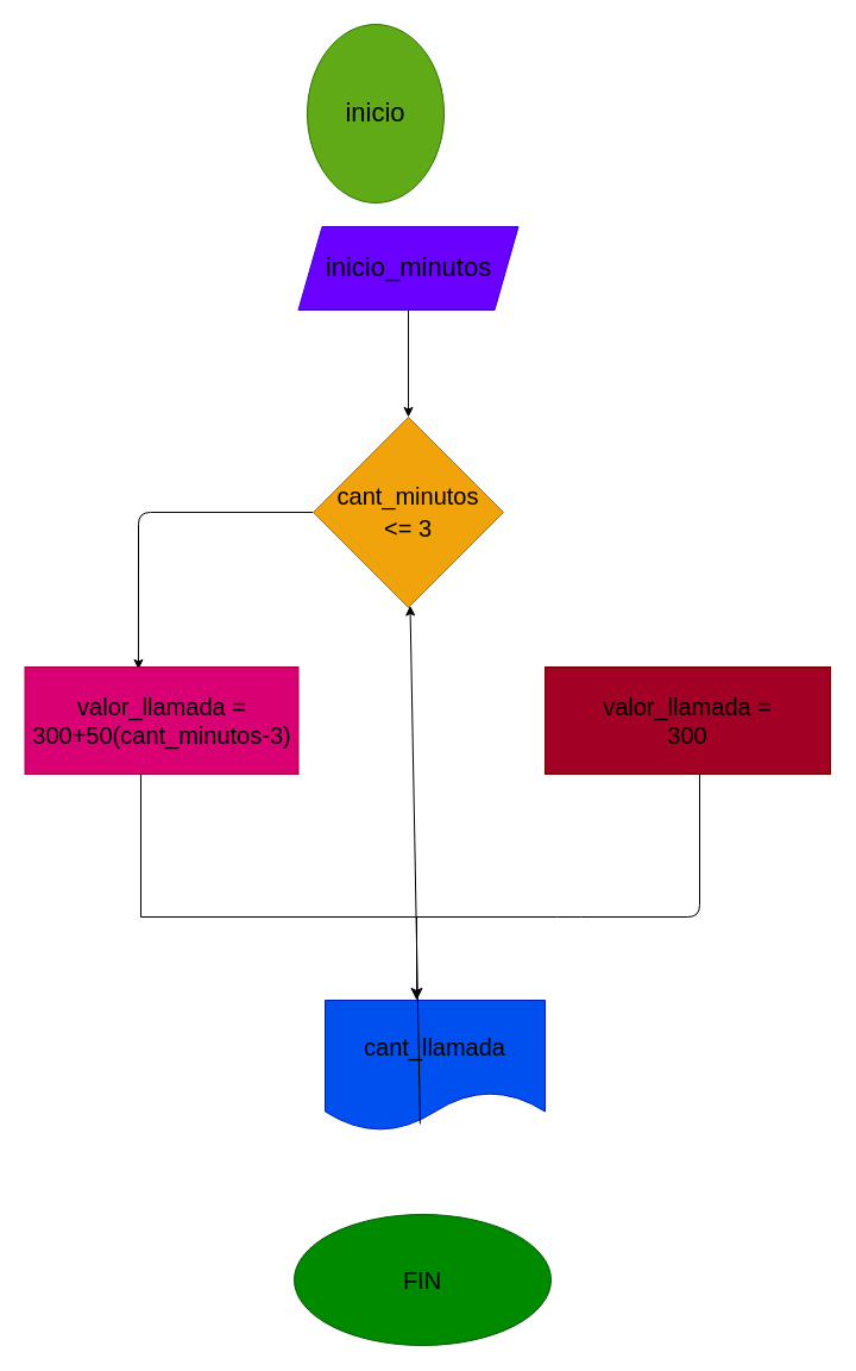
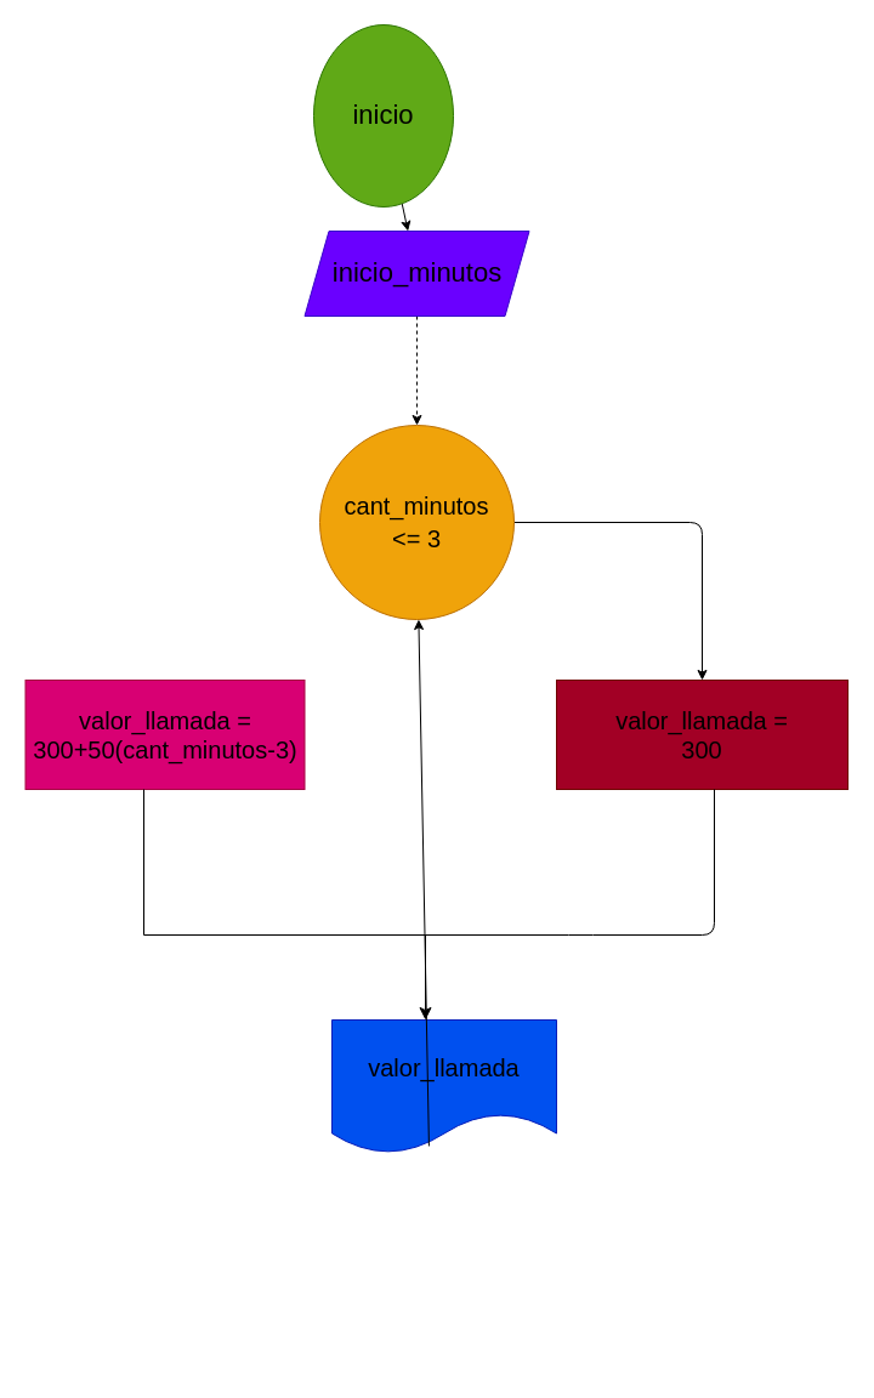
+ <mxCell id="2" style="edgeStyle=none;html=1;fontSize=20;" edge="1" parent="1" source="3" target="5"><mxGeometry relative="1" as="geometry" /></mxCell>
- <mxCell id="4" style="edgeStyle=none;html=1;fontSize=20;" edge="1" parent="1" source="5" target="8"><mxGeometry relative="1" as="geometry" /></mxCell>
+ <mxCell id="4" style="edgeStyle=none;html=1;fontSize=20;dashed=1;" edge="1" parent="1" source="5" target="8"><mxGeometry relative="1" as="geometry" /></mxCell>
- <mxCell id="6" style="edgeStyle=none;html=1;entryX=0.415;entryY=0.022;entryDx=0;entryDy=0;entryPerimeter=0;fontSize=20;" edge="1" parent="1" source="8" target="9"><mxGeometry relative="1" as="geometry"><Array as="points"><mxPoint x="116" y="430" /></Array></mxGeometry></mxCell>
- <mxCell id="8" value="&lt;font color=&quot;#000000&quot; style=&quot;font-size: 20px;&quot;&gt;cant_minutos&lt;br&gt;&amp;lt;= 3&lt;/font&gt;" style="rhombus;whiteSpace=wrap;html=1;fontSize=22;fillColor=#f0a30a;fontColor=#000000;strokeColor=#BD7000;" vertex="1" parent="1"><mxGeometry x="263" y="350" width="160" height="160" as="geometry" /></mxCell>
+ <mxCell id="8" value="&lt;font color=&quot;#000000&quot; style=&quot;font-size: 20px;&quot;&gt;cant_minutos&lt;br&gt;&amp;lt;= 3&lt;/font&gt;" style="ellipse;whiteSpace=wrap;html=1;fontSize=22;fillColor=#f0a30a;fontColor=#000000;strokeColor=#BD7000;" vertex="1" parent="1"><mxGeometry x="263" y="350" width="160" height="160" as="geometry" /></mxCell>
+ <mxCell id="7" style="edgeStyle=none;html=1;entryX=0.5;entryY=0;entryDx=0;entryDy=0;fontSize=20;" edge="1" parent="1" source="8" target="10"><mxGeometry relative="1" as="geometry"><Array as="points"><mxPoint x="578" y="430" /></Array></mxGeometry></mxCell>
- <mxCell id="11" value="&lt;font color=&quot;#000000&quot;&gt;cant_llamada&lt;/font&gt;" style="shape=document;whiteSpace=wrap;html=1;boundedLbl=1;fontSize=20;fillColor=#0050ef;fontColor=#ffffff;strokeColor=#001DBC;" vertex="1" parent="1"><mxGeometry x="273" y="840" width="185" height="110" as="geometry" /></mxCell>
+ <mxCell id="11" value="&lt;font color=&quot;#000000&quot;&gt;valor_llamada&lt;/font&gt;" style="shape=document;whiteSpace=wrap;html=1;boundedLbl=1;fontSize=20;fillColor=#0050ef;fontColor=#ffffff;strokeColor=#001DBC;" vertex="1" parent="1"><mxGeometry x="273" y="840" width="185" height="110" as="geometry" /></mxCell>
- <mxCell id="12" value="&lt;font color=&quot;#030303&quot;&gt;FIN&lt;/font&gt;" style="ellipse;whiteSpace=wrap;html=1;fontSize=20;fillColor=#008a00;fontColor=#ffffff;strokeColor=#005700;" vertex="1" parent="1"><mxGeometry x="247" y="1020" width="216" height="110" as="geometry" /></mxCell>
